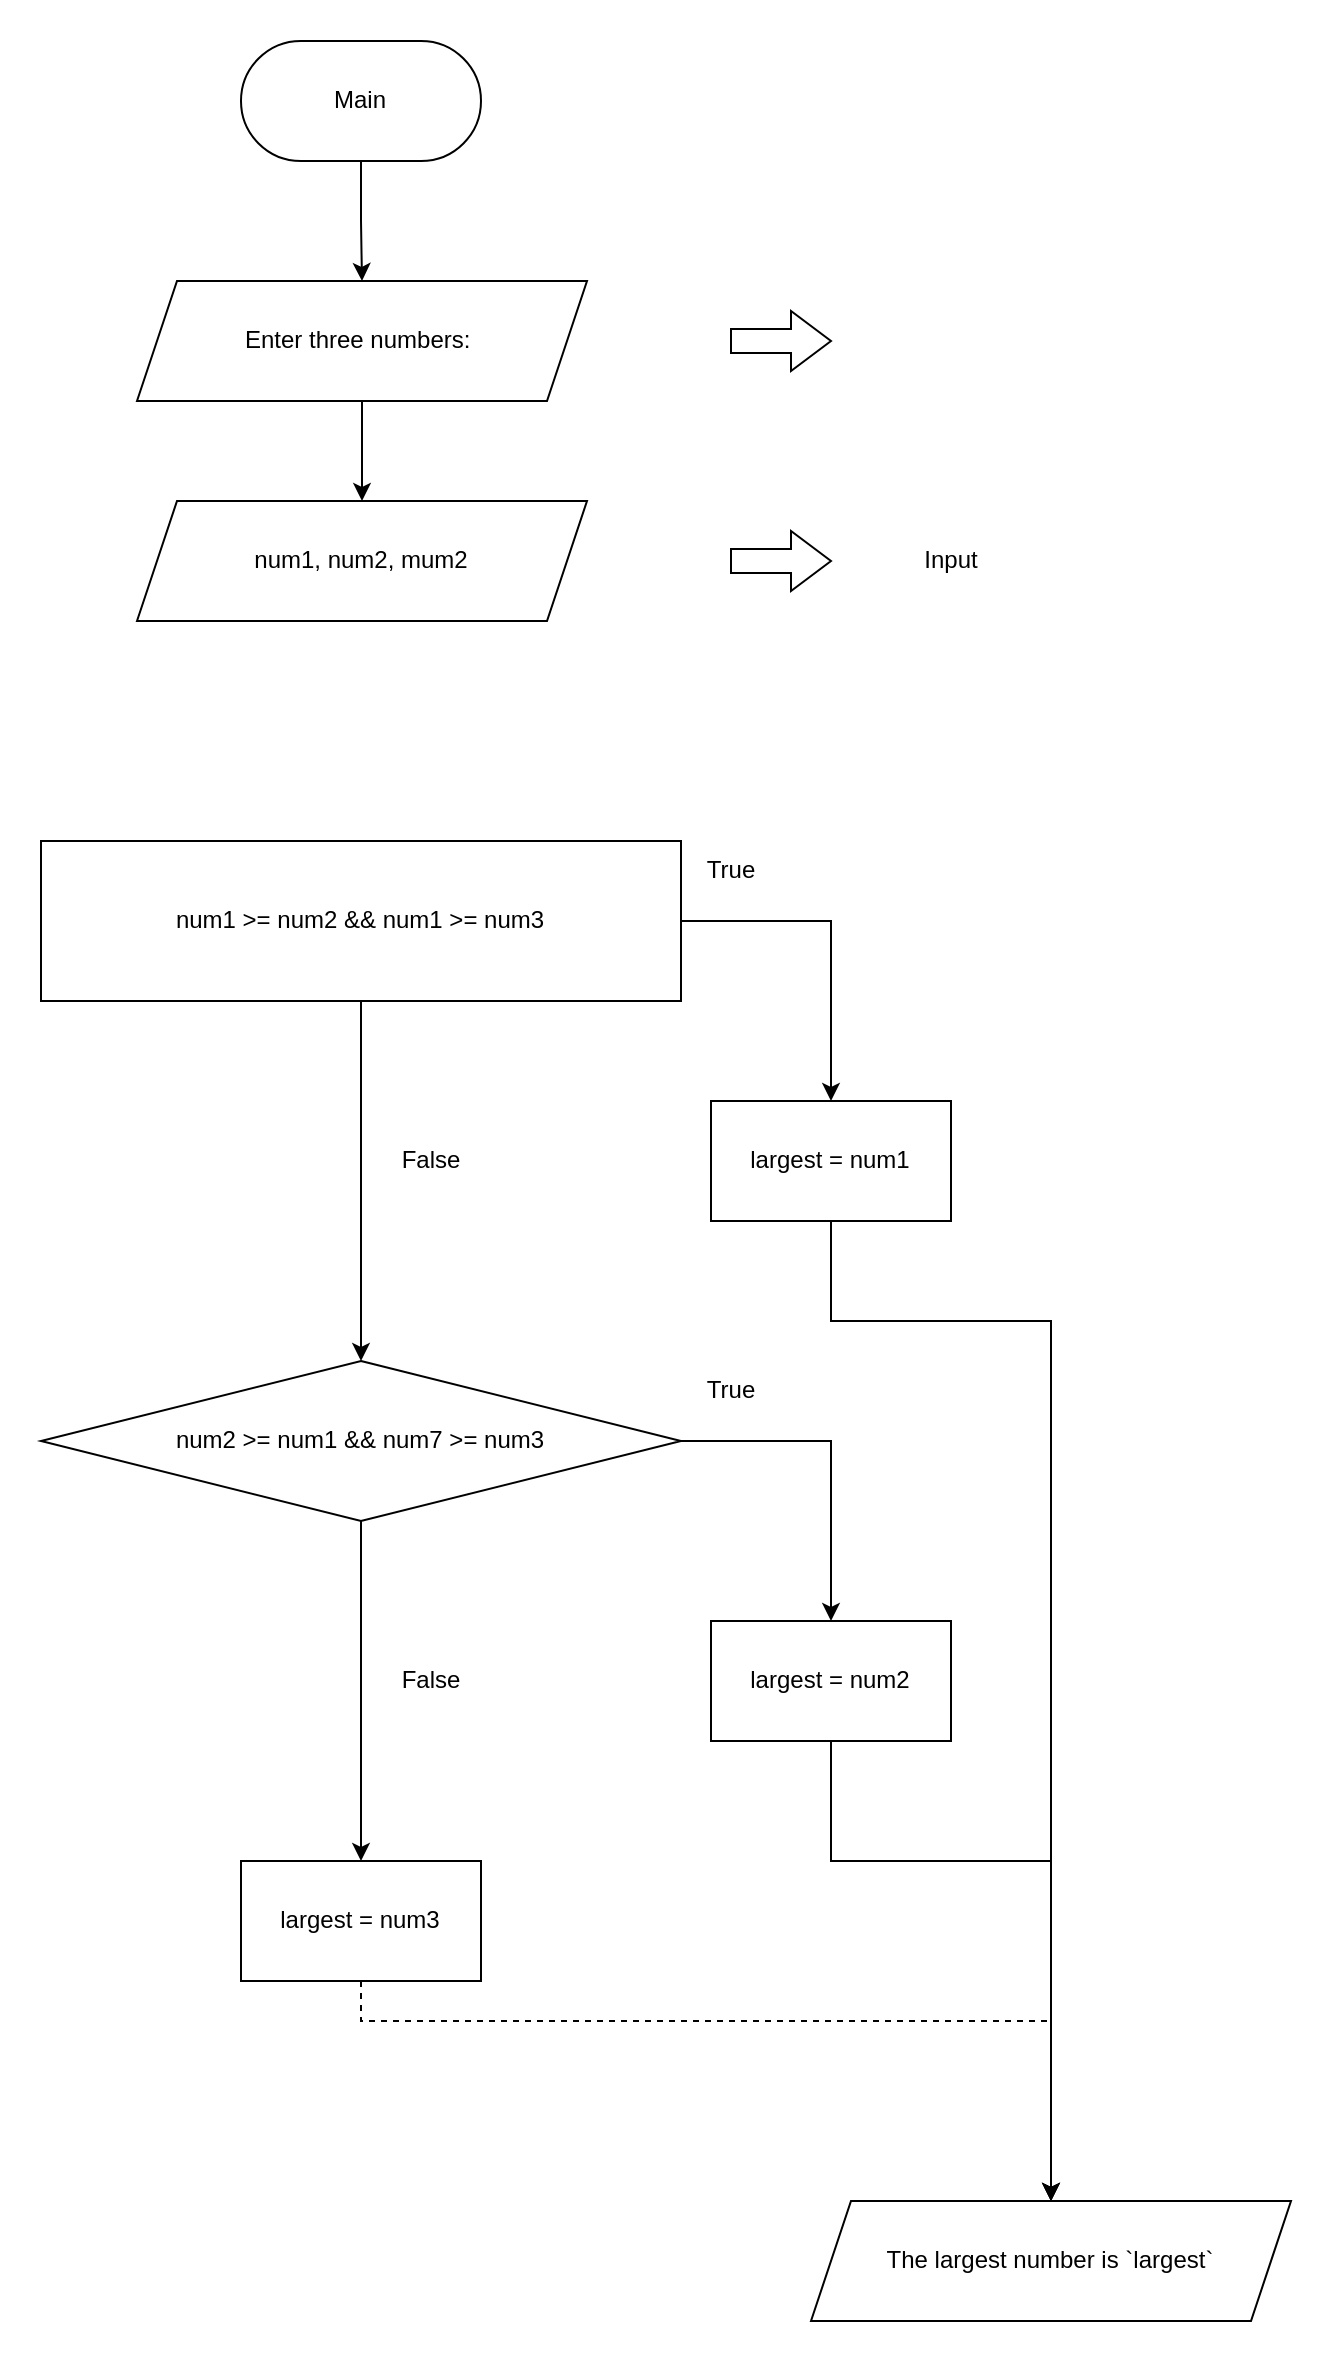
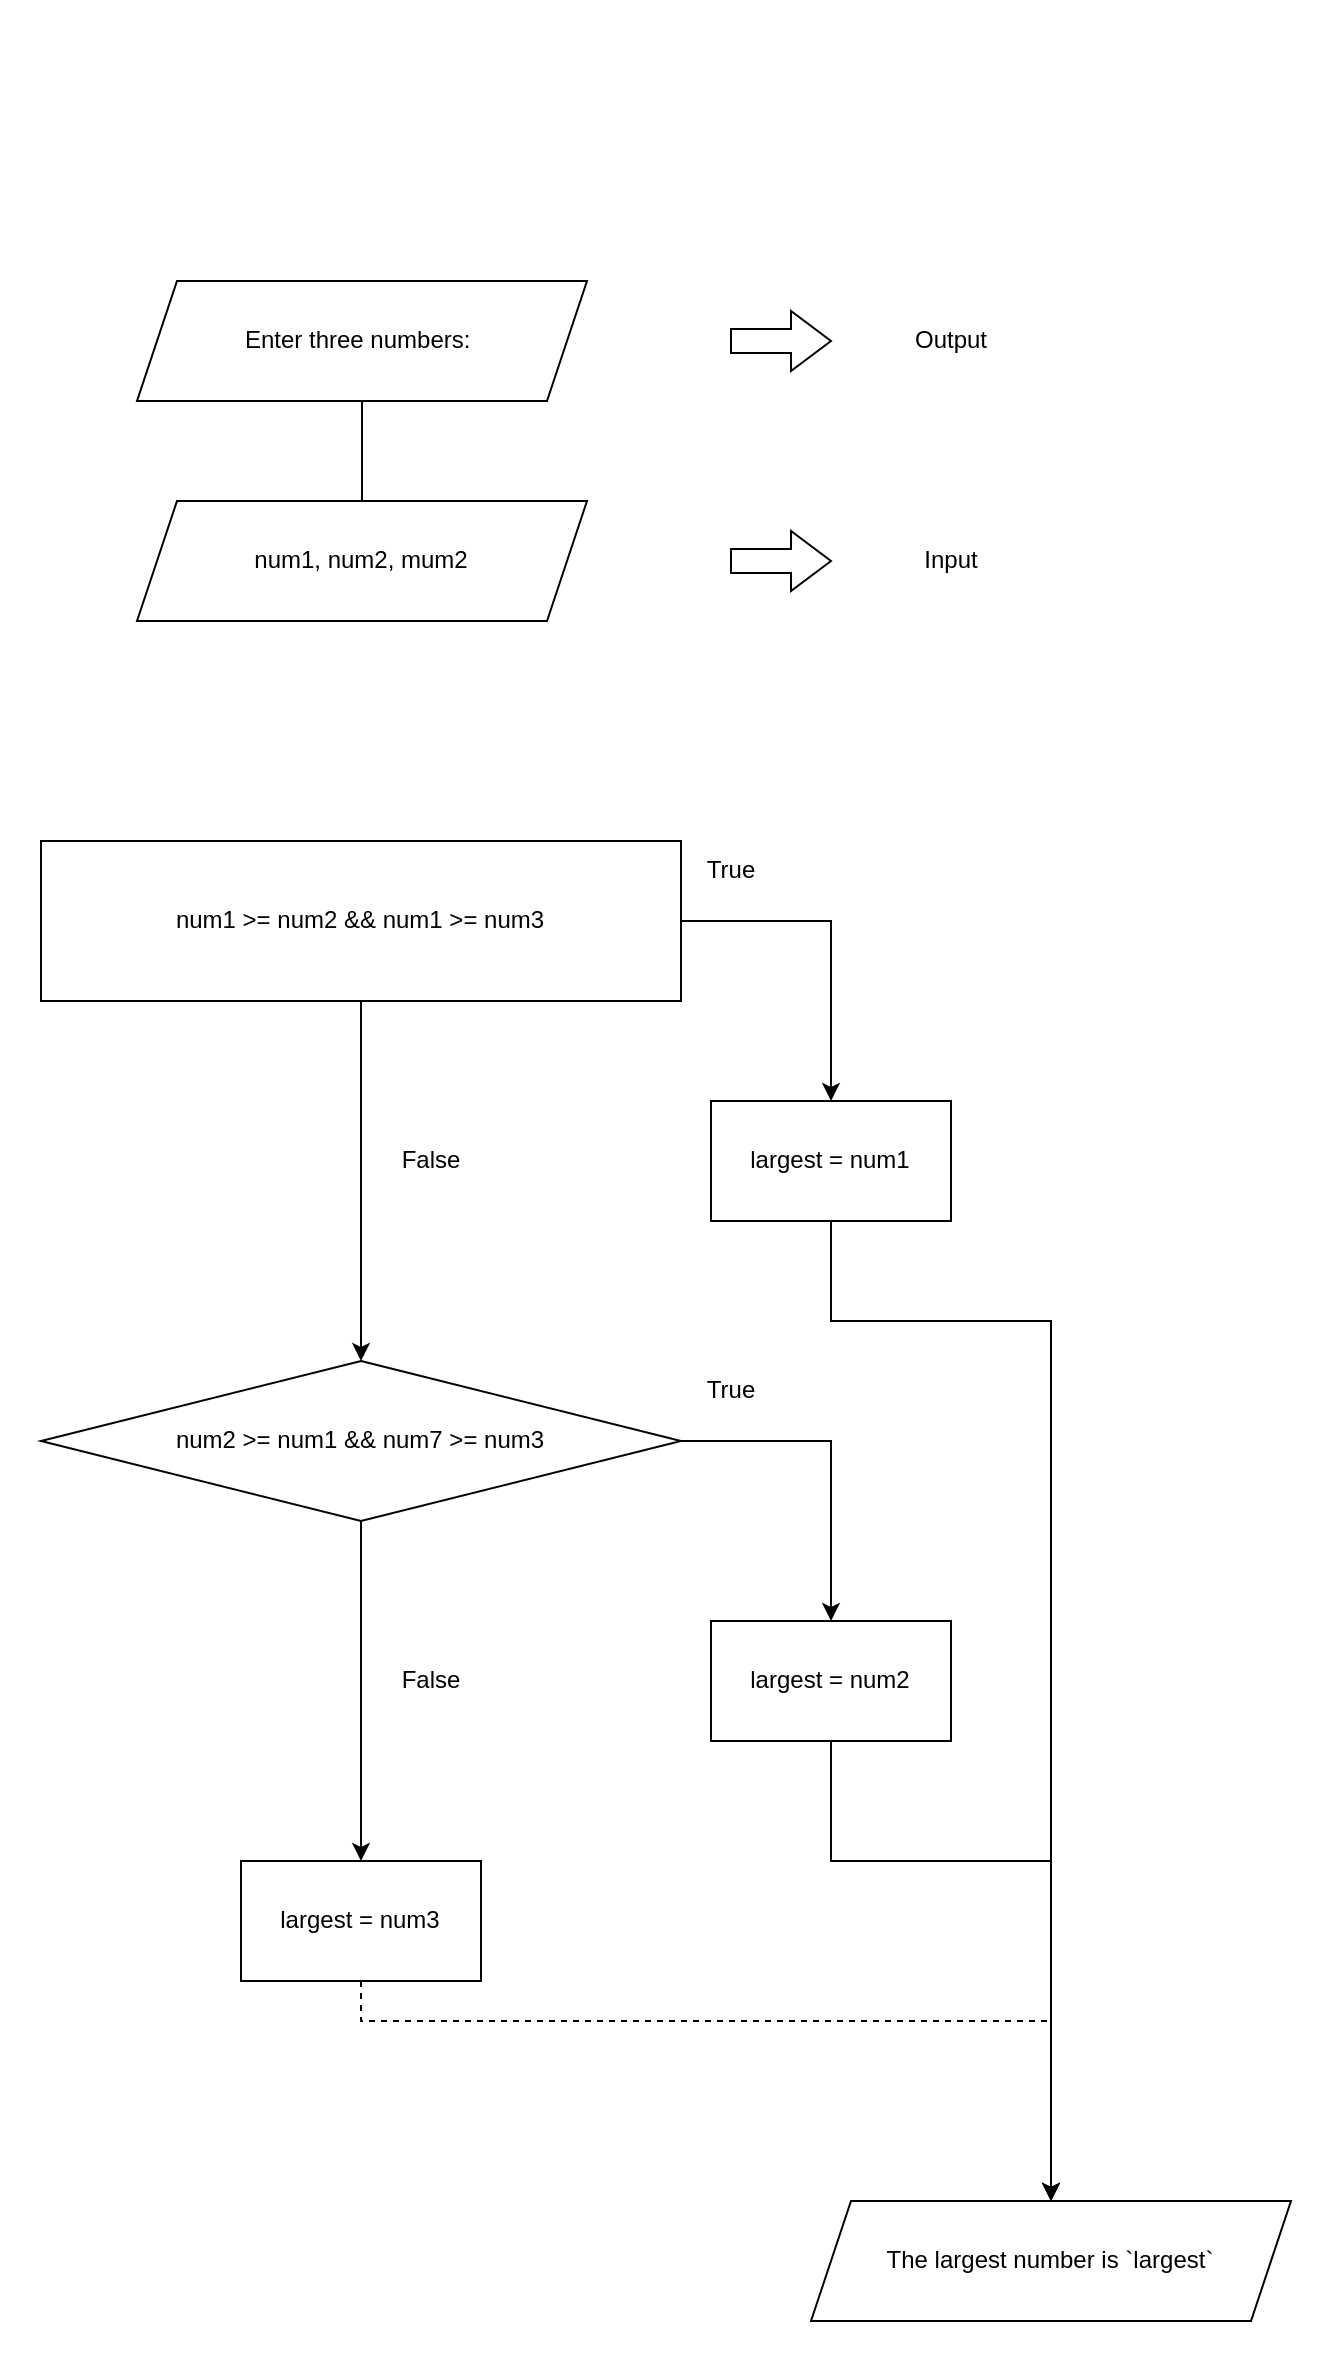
- <mxCell id="3" value="Main" style="rounded=1;whiteSpace=wrap;html=1;arcSize=50;" vertex="1" parent="1"><mxGeometry x="120" y="20" width="120" height="60" as="geometry" /></mxCell>
- <mxCell id="2" value="" style="edgeStyle=orthogonalEdgeStyle;rounded=0;orthogonalLoop=1;jettySize=auto;html=1;" edge="1" parent="1" source="3" target="5"><mxGeometry relative="1" as="geometry" /></mxCell>
+ <mxCell id="7" value="Output" style="text;html=1;align=center;verticalAlign=middle;resizable=0;points=[];autosize=1;strokeColor=none;fillColor=none;" vertex="1" parent="1"><mxGeometry x="445" y="155" width="60" height="30" as="geometry" /></mxCell>
- <mxCell id="4" value="" style="edgeStyle=orthogonalEdgeStyle;rounded=0;orthogonalLoop=1;jettySize=auto;html=1;" edge="1" parent="1" source="5" target="8"><mxGeometry relative="1" as="geometry" /></mxCell>
+ <mxCell id="4" value="" style="edgeStyle=orthogonalEdgeStyle;rounded=0;orthogonalLoop=1;jettySize=auto;html=1;endArrow=none;" edge="1" parent="1" source="5" target="8"><mxGeometry relative="1" as="geometry" /></mxCell>
